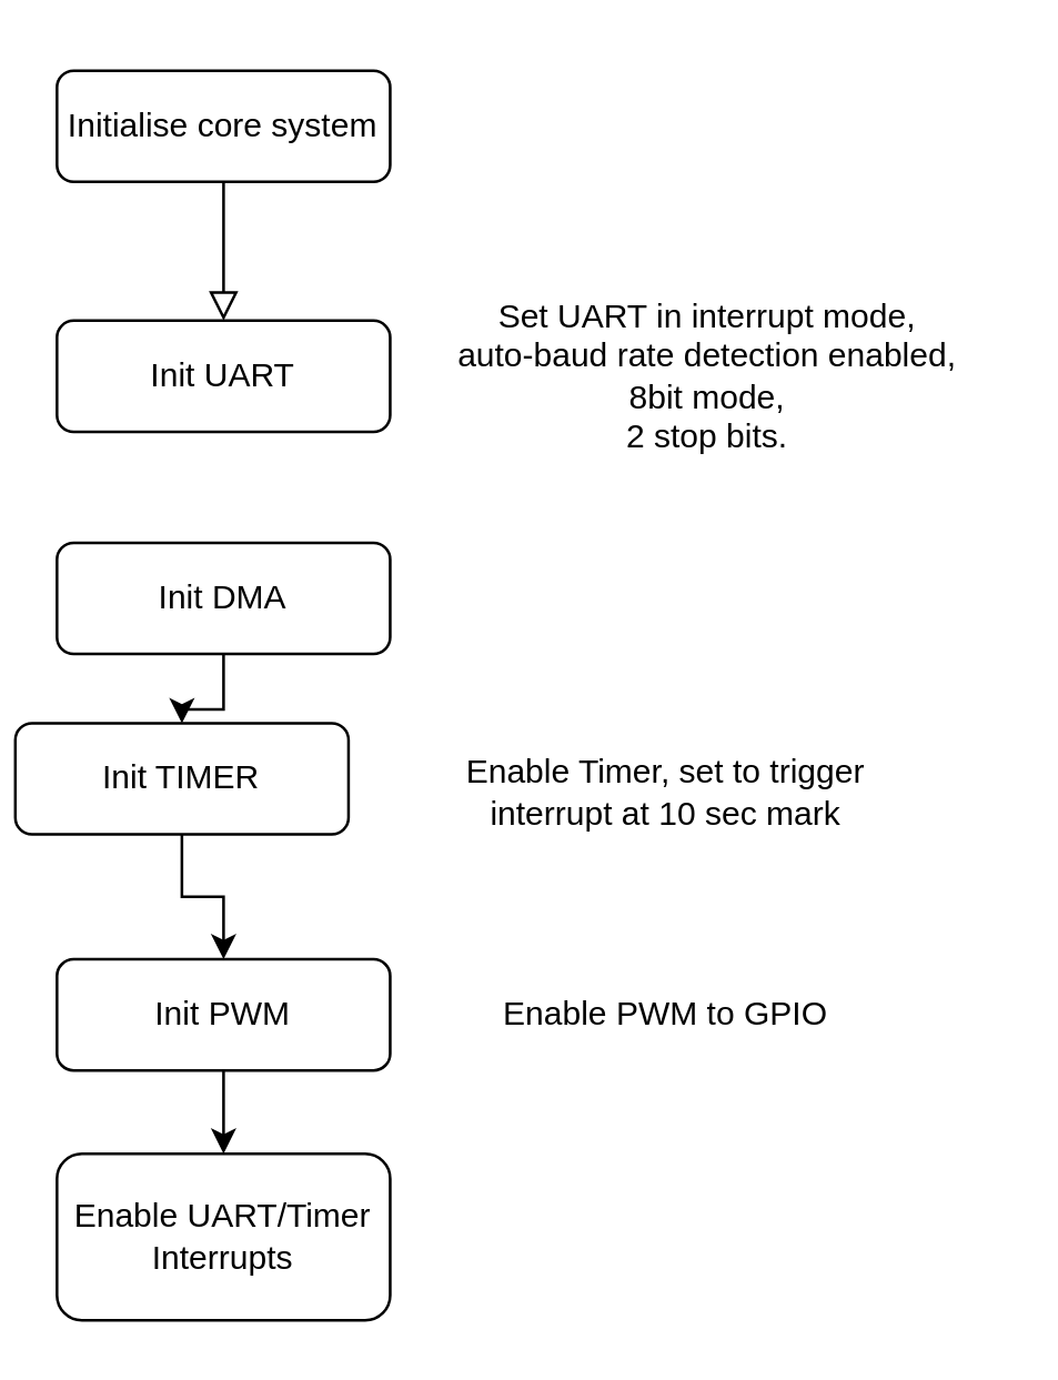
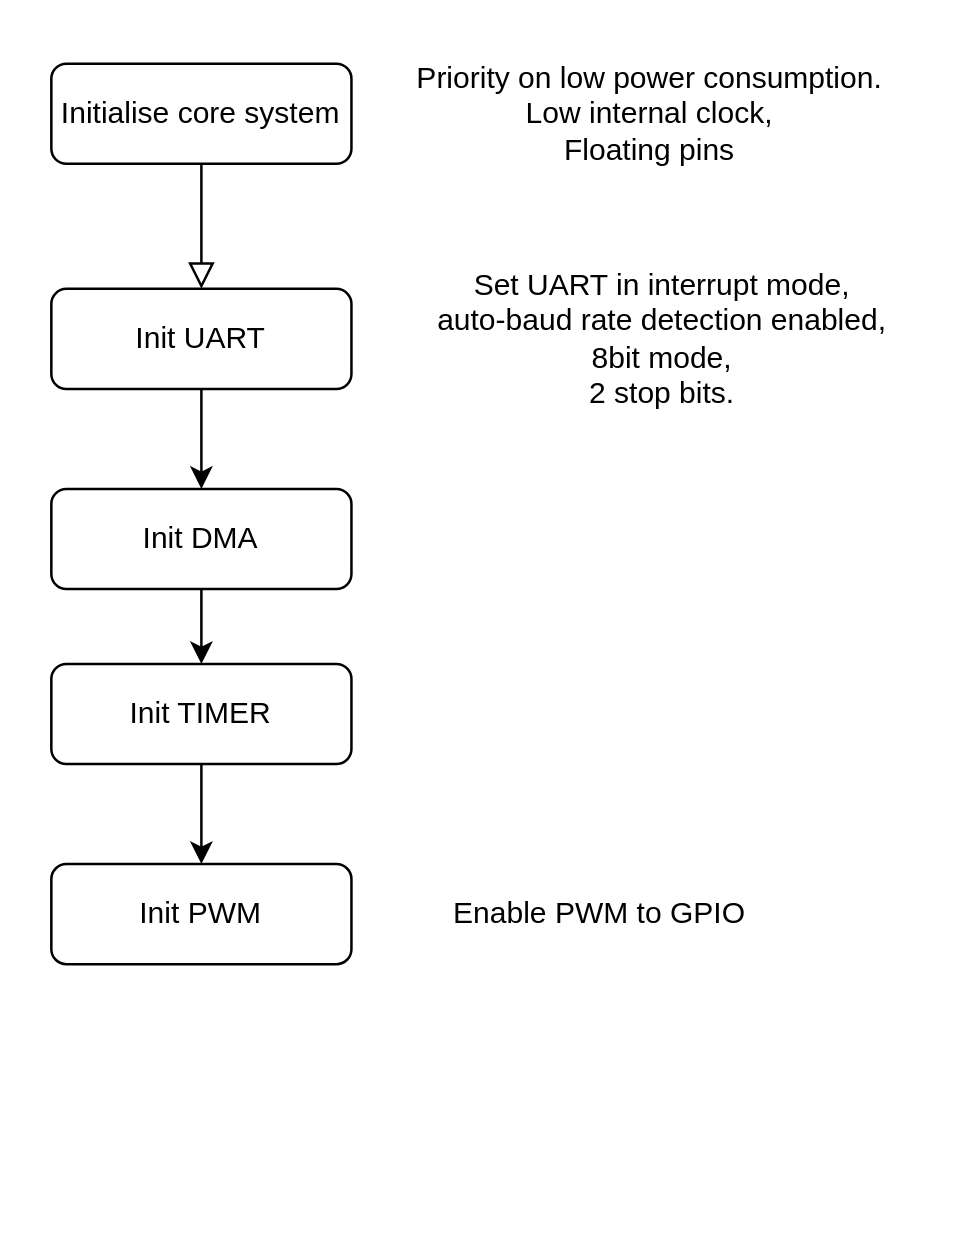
+ <mxCell id="16" value="Priority on low power consumption.&lt;br&gt;Low internal clock,&lt;br&gt;Floating pins" style="text;html=1;align=center;verticalAlign=middle;resizable=0;points=[];autosize=1;" parent="1" vertex="1"><mxGeometry x="159" y="20" width="200" height="50" as="geometry" /></mxCell>
- <mxCell id="10" value="Set UART in interrupt mode, &lt;br&gt;auto-baud rate detection enabled,&lt;br&gt;8bit mode,&lt;br&gt;2 stop bits." style="text;html=1;align=center;verticalAlign=middle;resizable=0;points=[];autosize=1;" parent="1" vertex="1"><mxGeometry x="159" y="105" width="190" height="60" as="geometry" /></mxCell>
+ <mxCell id="10" value="Set UART in interrupt mode, &lt;br&gt;auto-baud rate detection enabled,&lt;br&gt;8bit mode,&lt;br&gt;2 stop bits." style="text;html=1;align=center;verticalAlign=middle;resizable=0;points=[];autosize=1;" parent="1" vertex="1"><mxGeometry x="169" y="105" width="190" height="60" as="geometry" /></mxCell>
+ <mxCell id="4" value="" style="edgeStyle=orthogonalEdgeStyle;rounded=0;orthogonalLoop=1;jettySize=auto;html=1;" parent="1" source="5" target="9" edge="1"><mxGeometry relative="1" as="geometry" /></mxCell>
- <mxCell id="12" value="Init TIMER" style="rounded=1;whiteSpace=wrap;html=1;fontSize=12;glass=0;strokeWidth=1;shadow=0;" parent="1" vertex="1"><mxGeometry x="5" y="260" width="120" height="40" as="geometry" /></mxCell>
+ <mxCell id="12" value="Init TIMER" style="rounded=1;whiteSpace=wrap;html=1;fontSize=12;glass=0;strokeWidth=1;shadow=0;" parent="1" vertex="1"><mxGeometry x="20" y="265" width="120" height="40" as="geometry" /></mxCell>
- <mxCell id="13" value="Enable Timer, set to trigger &lt;br&gt;interrupt at 10 sec mark" style="text;html=1;align=center;verticalAlign=middle;resizable=0;points=[];autosize=1;" parent="1" vertex="1"><mxGeometry x="159" y="270" width="160" height="30" as="geometry" /></mxCell>
- <mxCell id="6" value="" style="edgeStyle=orthogonalEdgeStyle;rounded=0;orthogonalLoop=1;jettySize=auto;html=1;" parent="1" source="7" target="15" edge="1"><mxGeometry relative="1" as="geometry" /></mxCell>
- <mxCell id="15" value="Enable UART/Timer Interrupts" style="whiteSpace=wrap;html=1;rounded=1;shadow=0;strokeWidth=1;glass=0;" parent="1" vertex="1"><mxGeometry x="20" y="415" width="120" height="60" as="geometry" /></mxCell>
